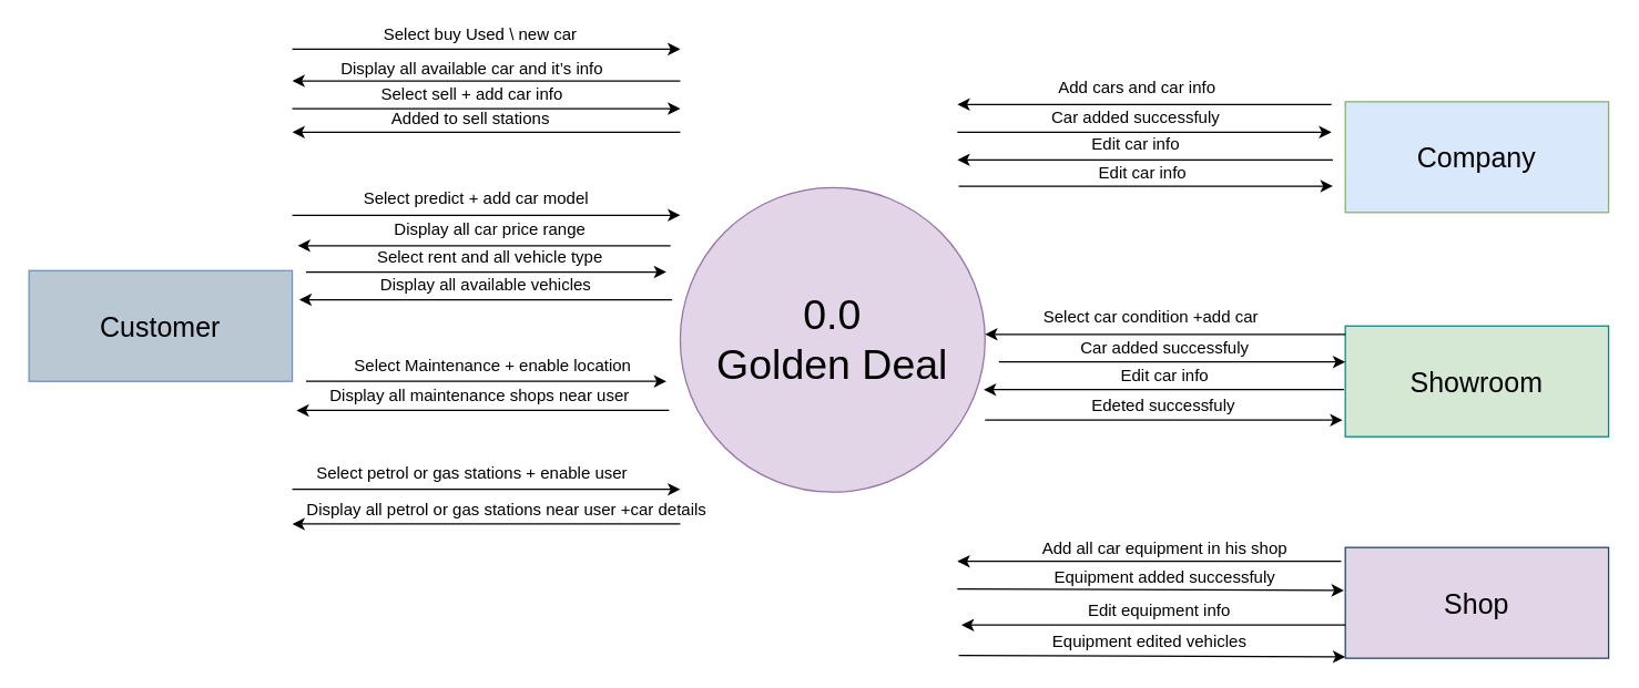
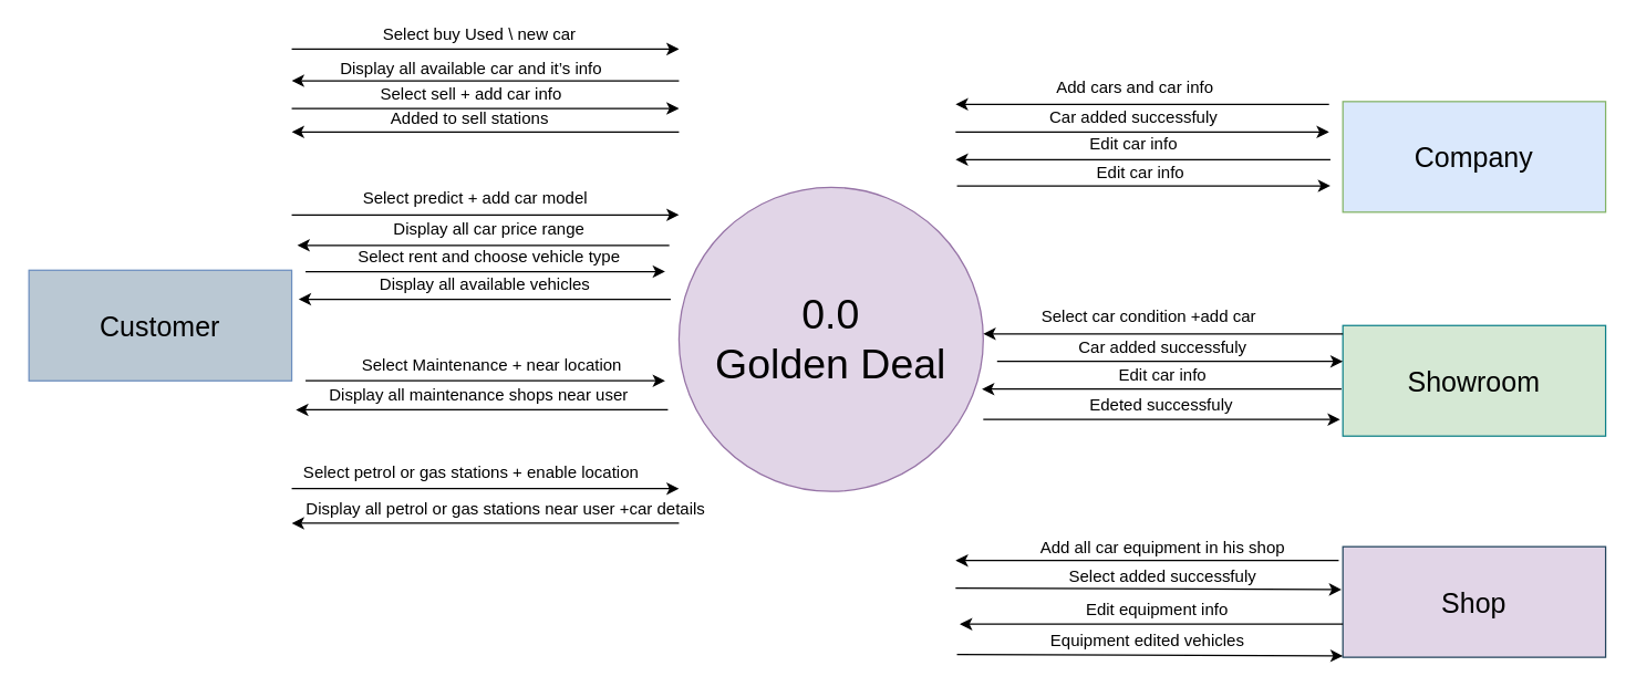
- <mxCell id="17" value="Select rent and all vehicle type" style="text;html=1;strokeColor=none;fillColor=none;align=center;verticalAlign=middle;whiteSpace=wrap;rounded=0;" parent="1" vertex="1"><mxGeometry x="253" y="181" width="200" height="10" as="geometry" /></mxCell>
+ <mxCell id="17" value="Select rent and choose vehicle type" style="text;html=1;strokeColor=none;fillColor=none;align=center;verticalAlign=middle;whiteSpace=wrap;rounded=0;" parent="1" vertex="1"><mxGeometry x="253" y="181" width="200" height="10" as="geometry" /></mxCell>
- <mxCell id="21" value="Select Maintenance + enable location" style="text;html=1;strokeColor=none;fillColor=none;align=center;verticalAlign=middle;whiteSpace=wrap;rounded=0;" parent="1" vertex="1"><mxGeometry x="250" y="259" width="210" height="10" as="geometry" /></mxCell>
+ <mxCell id="21" value="Select Maintenance + near location" style="text;html=1;strokeColor=none;fillColor=none;align=center;verticalAlign=middle;whiteSpace=wrap;rounded=0;" parent="1" vertex="1"><mxGeometry x="250" y="259" width="210" height="10" as="geometry" /></mxCell>
- <mxCell id="26" value="Select petrol or gas stations + enable user" style="text;html=1;strokeColor=none;fillColor=none;align=center;verticalAlign=middle;whiteSpace=wrap;rounded=0;" parent="1" vertex="1"><mxGeometry x="210" y="337" width="260" height="10" as="geometry" /></mxCell>
+ <mxCell id="26" value="Select petrol or gas stations + enable location" style="text;html=1;strokeColor=none;fillColor=none;align=center;verticalAlign=middle;whiteSpace=wrap;rounded=0;" parent="1" vertex="1"><mxGeometry x="210" y="337" width="260" height="10" as="geometry" /></mxCell>
- <mxCell id="52" value="Equipment added successfuly" style="text;html=1;strokeColor=none;fillColor=none;align=center;verticalAlign=middle;whiteSpace=wrap;rounded=0;" parent="1" vertex="1"><mxGeometry x="740" y="412" width="200" height="10" as="geometry" /></mxCell>
+ <mxCell id="52" value="Select added successfuly" style="text;html=1;strokeColor=none;fillColor=none;align=center;verticalAlign=middle;whiteSpace=wrap;rounded=0;" parent="1" vertex="1"><mxGeometry x="740" y="412" width="200" height="10" as="geometry" /></mxCell>
